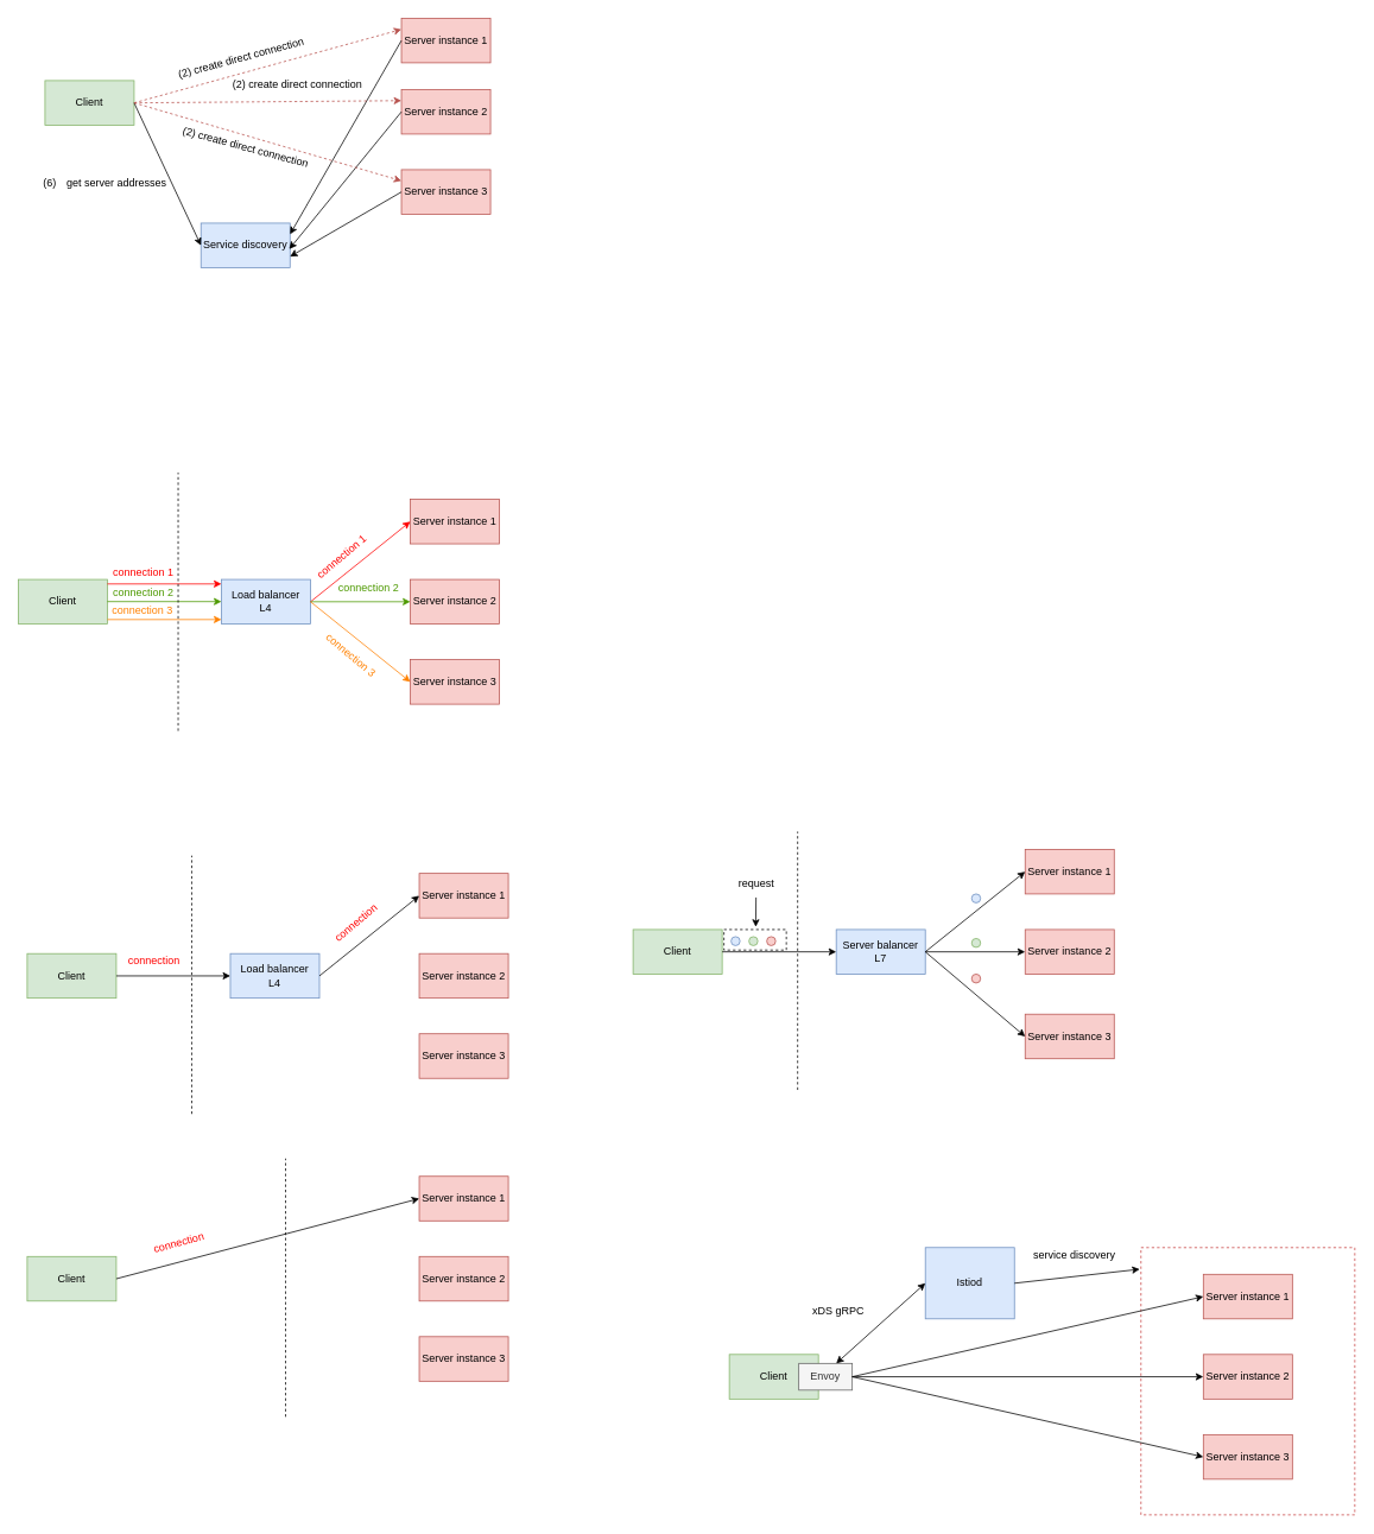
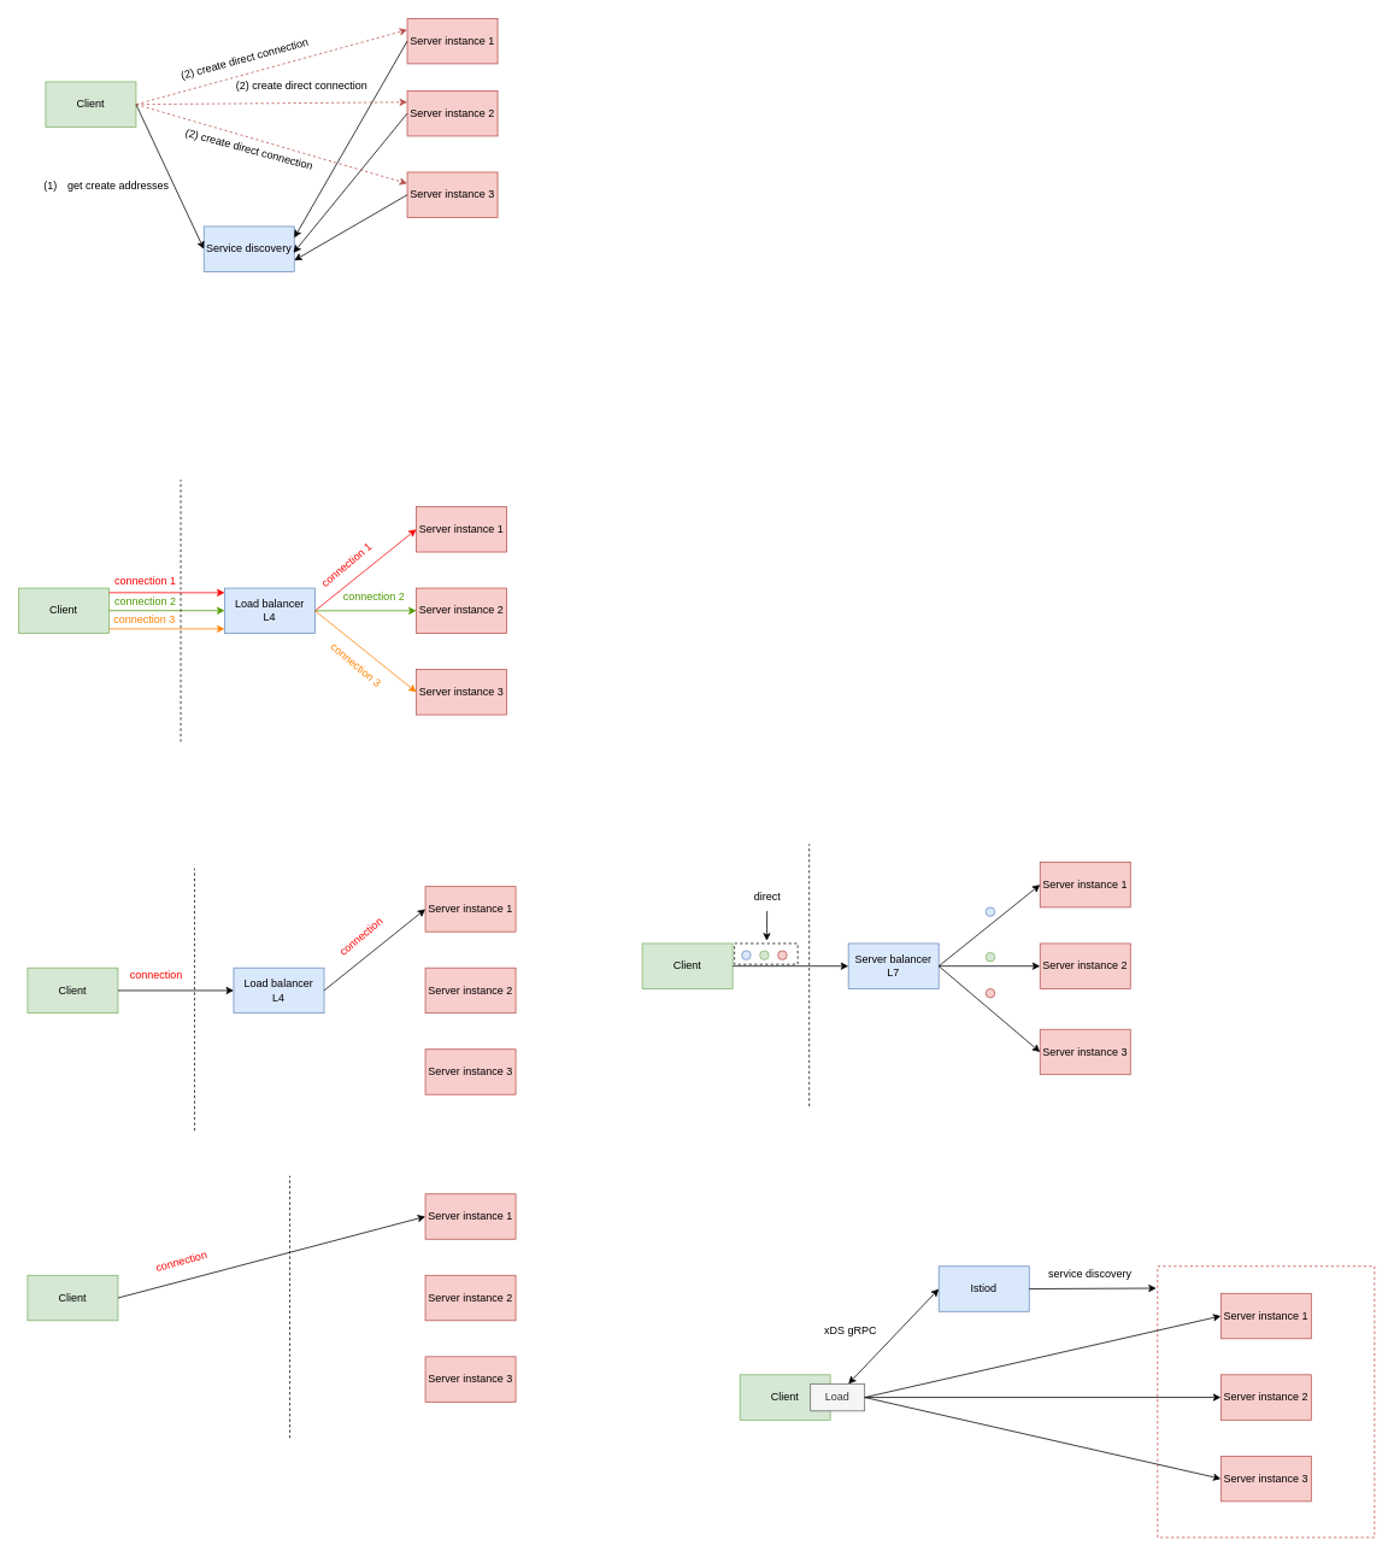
- <mxCell id="49" value="(6)" style="text;html=1;align=center;verticalAlign=middle;resizable=0;points=[];autosize=1;strokeColor=none;fillColor=none;" vertex="1" parent="1"><mxGeometry x="35" y="190" width="40" height="30" as="geometry" /></mxCell>
+ <mxCell id="49" value="(1)" style="text;html=1;align=center;verticalAlign=middle;resizable=0;points=[];autosize=1;strokeColor=none;fillColor=none;" vertex="1" parent="1"><mxGeometry x="35" y="190" width="40" height="30" as="geometry" /></mxCell>
- <mxCell id="44" value="get server addresses" style="text;html=1;align=center;verticalAlign=middle;resizable=0;points=[];autosize=1;strokeColor=none;fillColor=none;" vertex="1" parent="1"><mxGeometry x="60" y="190" width="140" height="30" as="geometry" /></mxCell>
+ <mxCell id="44" value="get create addresses" style="text;html=1;align=center;verticalAlign=middle;resizable=0;points=[];autosize=1;strokeColor=none;fillColor=none;" vertex="1" parent="1"><mxGeometry x="60" y="190" width="140" height="30" as="geometry" /></mxCell>
- <mxCell id="72" value="request" style="text;html=1;align=center;verticalAlign=middle;resizable=0;points=[];autosize=1;strokeColor=none;fillColor=none;" vertex="1" parent="1"><mxGeometry x="818" y="977" width="60" height="30" as="geometry" /></mxCell>
+ <mxCell id="72" value="direct" style="text;html=1;align=center;verticalAlign=middle;resizable=0;points=[];autosize=1;strokeColor=none;fillColor=none;" vertex="1" parent="1"><mxGeometry x="818" y="977" width="60" height="30" as="geometry" /></mxCell>
- <mxCell id="77" value="Istiod" style="rounded=0;whiteSpace=wrap;html=1;fillColor=#dae8fc;strokeColor=#6c8ebf;" vertex="1" parent="1"><mxGeometry x="1038" y="1400" width="100" height="80" as="geometry" /></mxCell>
+ <mxCell id="77" value="Istiod" style="rounded=0;whiteSpace=wrap;html=1;fillColor=#dae8fc;strokeColor=#6c8ebf;" vertex="1" parent="1"><mxGeometry x="1038" y="1400" width="100" height="50" as="geometry" /></mxCell>
- <mxCell id="79" value="Envoy" style="rounded=0;whiteSpace=wrap;html=1;fillColor=#f5f5f5;strokeColor=#666666;fontColor=#333333;" vertex="1" parent="1"><mxGeometry x="896" y="1530" width="60" height="30" as="geometry" /></mxCell>
+ <mxCell id="79" value="Load" style="rounded=0;whiteSpace=wrap;html=1;fillColor=#f5f5f5;strokeColor=#666666;fontColor=#333333;" vertex="1" parent="1"><mxGeometry x="896" y="1530" width="60" height="30" as="geometry" /></mxCell>
